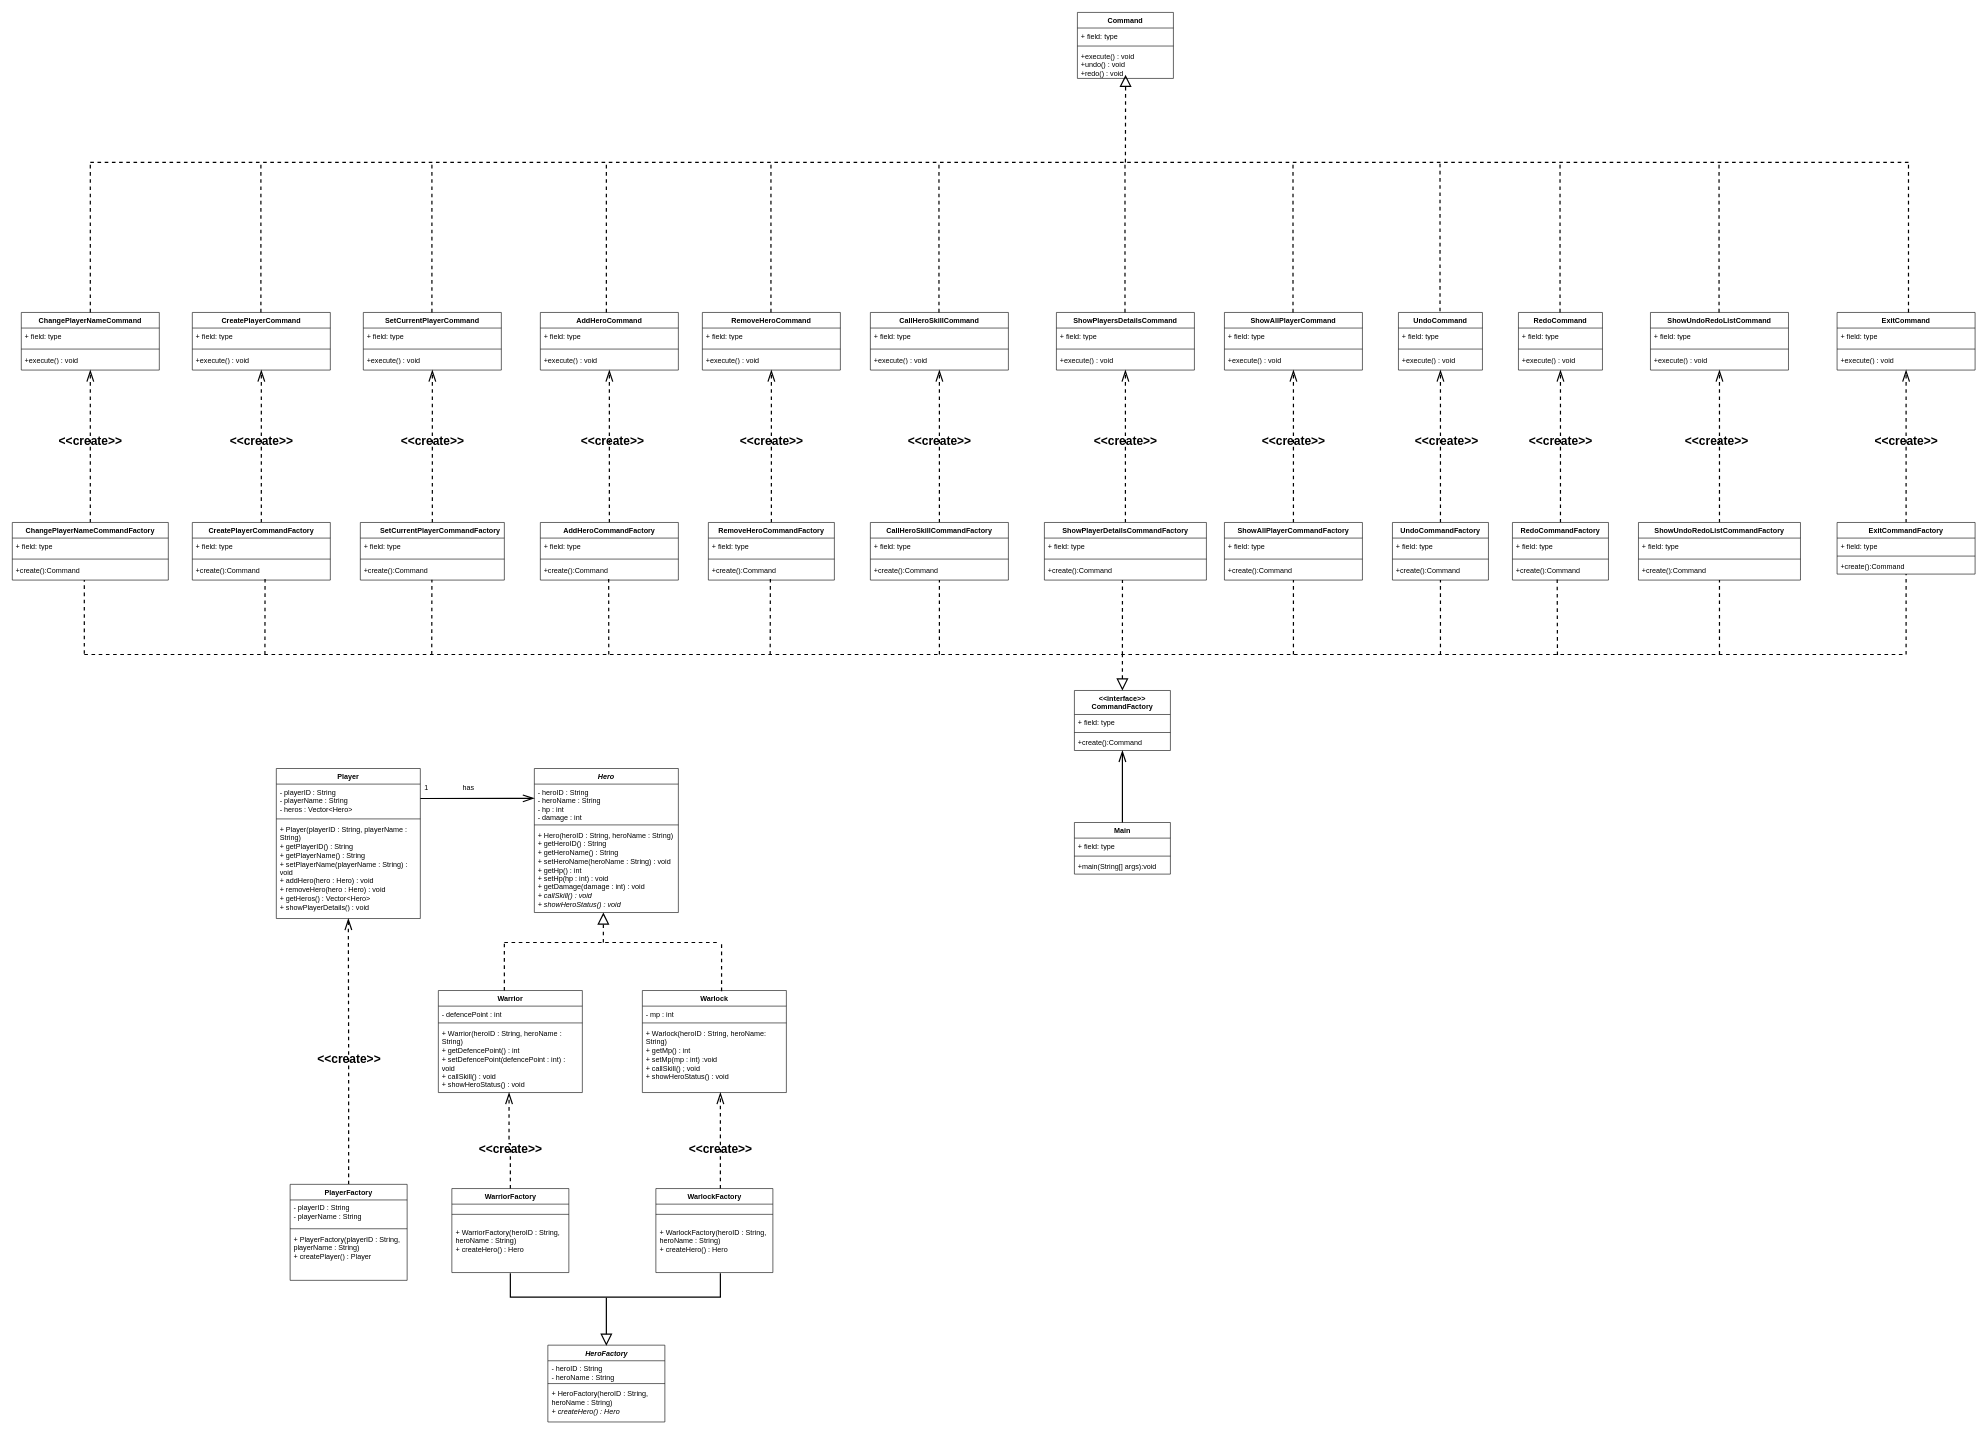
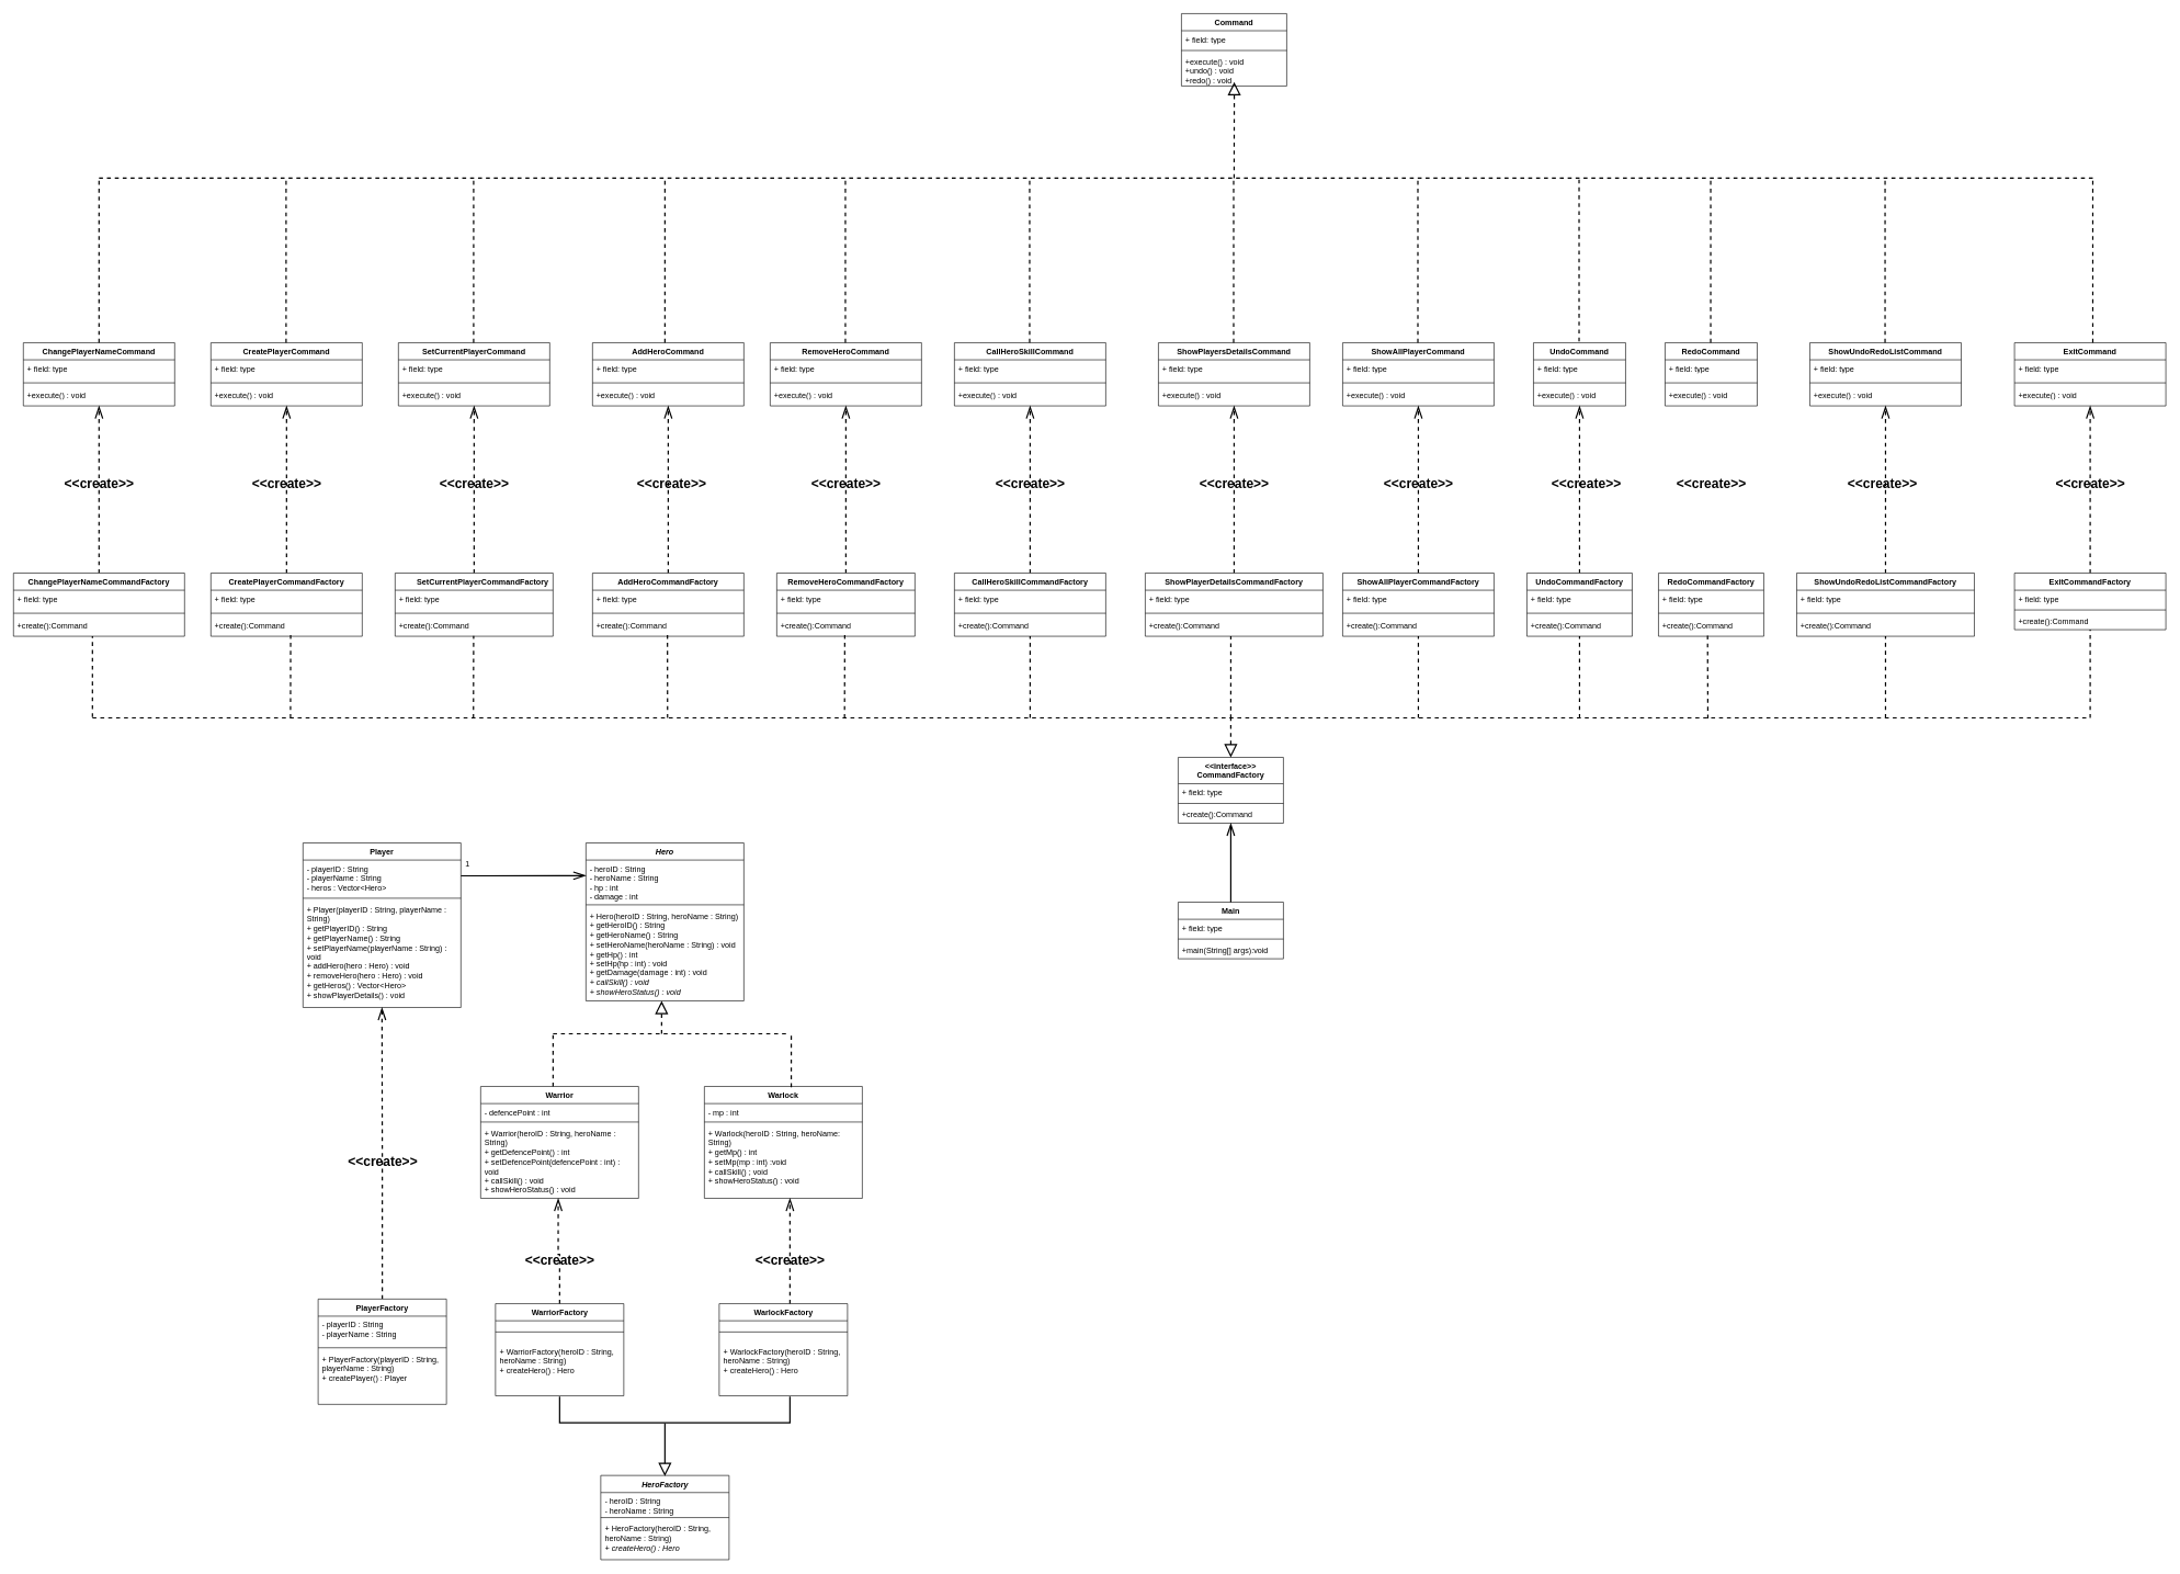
- <mxCell id="16" style="edgeStyle=orthogonalEdgeStyle;rounded=0;orthogonalLoop=1;jettySize=auto;html=1;exitX=0.5;exitY=0;exitDx=0;exitDy=0;strokeWidth=2;endSize=15;dashed=1;endArrow=openThin;endFill=0;" edge="1" parent="1" source="17" target="121"><mxGeometry relative="1" as="geometry" /></mxCell>
- <mxCell id="206" value="has" style="text;html=1;align=center;verticalAlign=middle;resizable=0;points=[];autosize=1;strokeColor=none;fillColor=none;" vertex="1" parent="1"><mxGeometry x="760" y="1298" width="40" height="30" as="geometry" /></mxCell>
